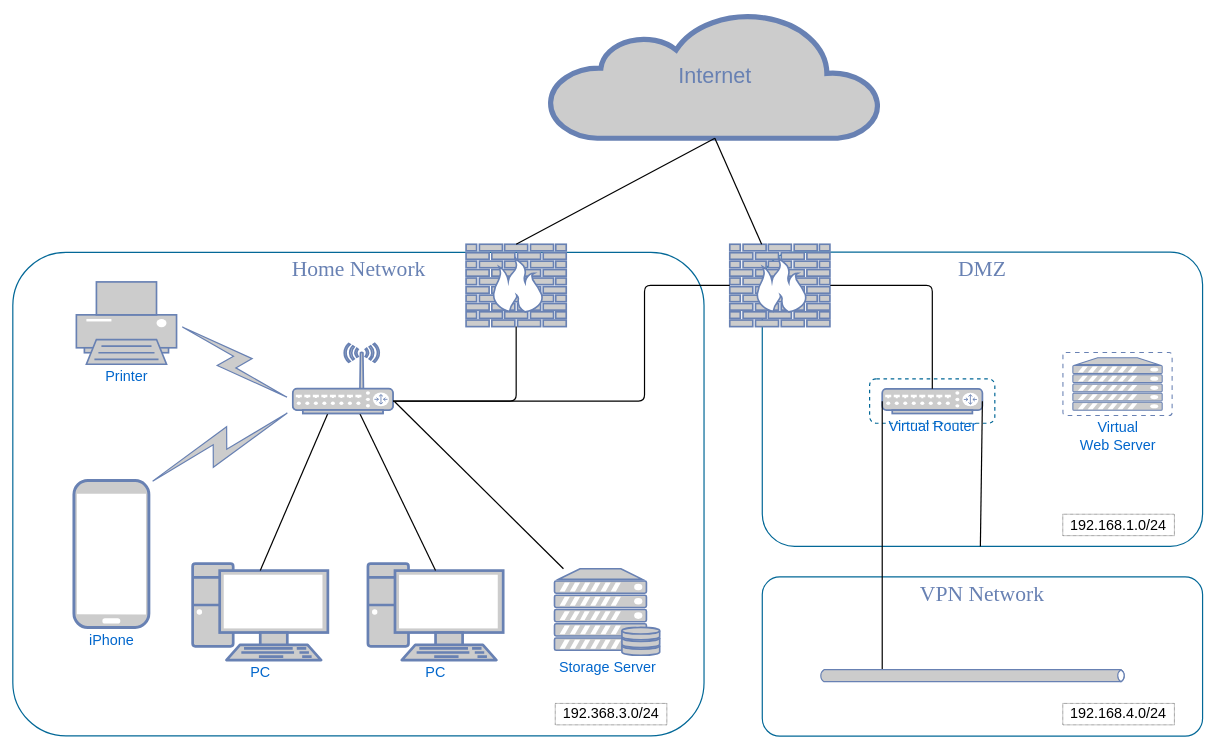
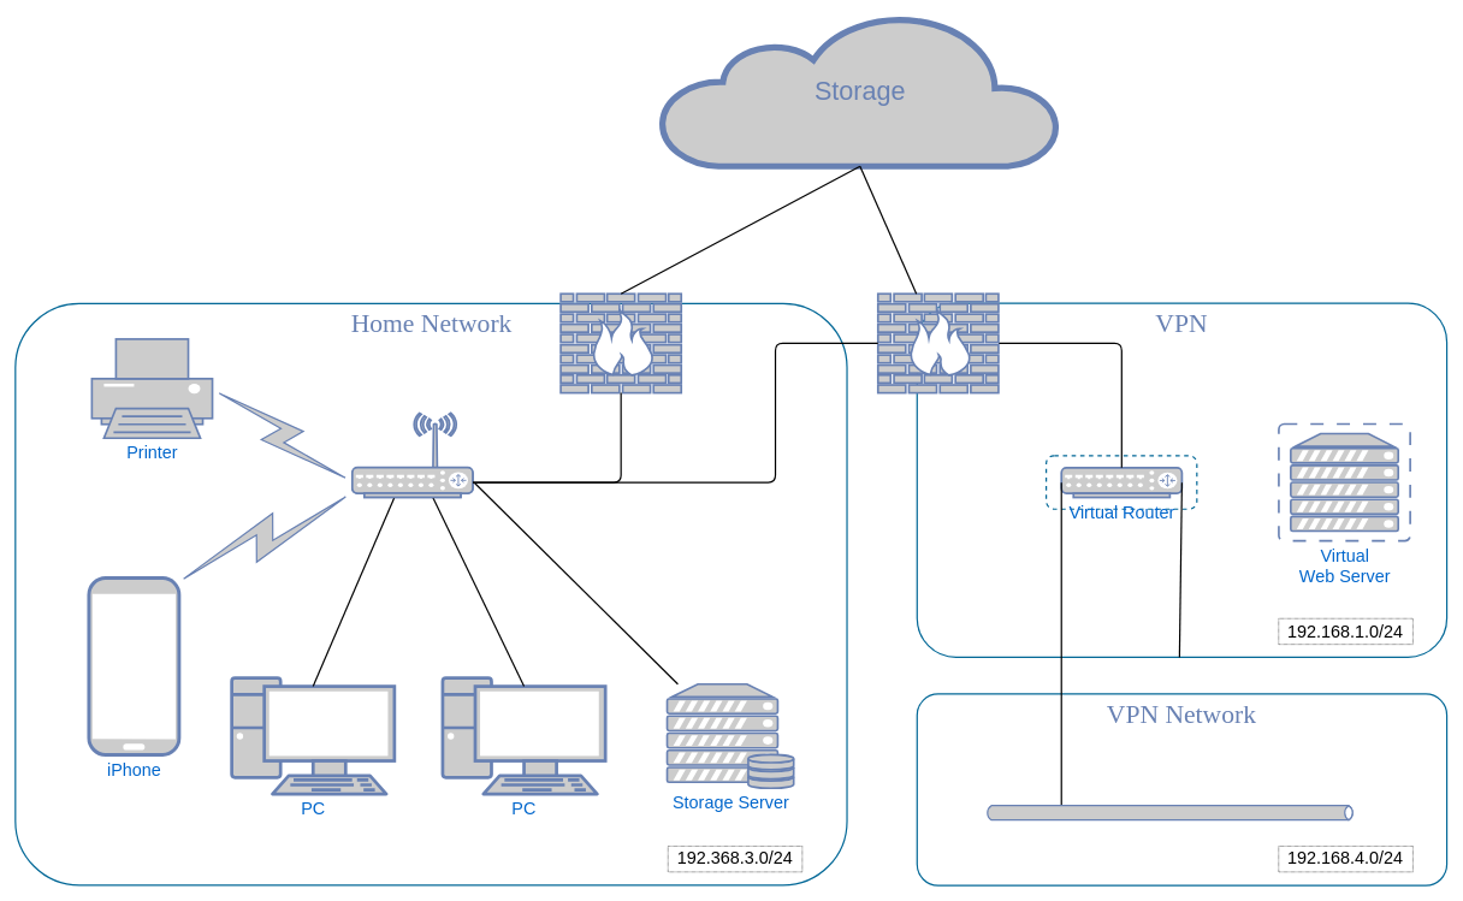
- <mxCell id="16" value="Internet" style="html=1;fillColor=#CCCCCC;strokeColor=#6881B3;gradientColor=none;gradientDirection=north;strokeWidth=2;shape=mxgraph.networks.cloud;fontColor=#6881B3;rounded=0;shadow=0;comic=0;align=center;fontSize=36;" parent="2" vertex="1"><mxGeometry x="895.22" width="550.904" height="210.03" as="geometry" /></mxCell>
+ <mxCell id="16" value="Storage" style="html=1;fillColor=#CCCCCC;strokeColor=#6881B3;gradientColor=none;gradientDirection=north;strokeWidth=2;shape=mxgraph.networks.cloud;fontColor=#6881B3;rounded=0;shadow=0;comic=0;align=center;fontSize=36;" parent="2" vertex="1"><mxGeometry x="895.22" width="550.904" height="210.03" as="geometry" /></mxCell>
- <mxCell id="4" value="&lt;div style=&quot;font-size: 36px;&quot;&gt;DMZ&lt;/div&gt;" style="rounded=1;whiteSpace=wrap;html=1;shadow=0;comic=0;strokeColor=#036897;strokeWidth=2;fillColor=none;fontFamily=Verdana;fontSize=36;fontColor=#6881B3;align=center;arcSize=11;verticalAlign=top;" parent="2" vertex="1"><mxGeometry x="1249.771" y="399.95" width="734.229" height="490.665" as="geometry" /></mxCell>
+ <mxCell id="4" value="&lt;div style=&quot;font-size: 36px;&quot;&gt;VPN&lt;/div&gt;" style="rounded=1;whiteSpace=wrap;html=1;shadow=0;comic=0;strokeColor=#036897;strokeWidth=2;fillColor=none;fontFamily=Verdana;fontSize=36;fontColor=#6881B3;align=center;arcSize=11;verticalAlign=top;" parent="2" vertex="1"><mxGeometry x="1249.771" y="399.95" width="734.229" height="490.665" as="geometry" /></mxCell>
- <mxCell id="20" value="&lt;div style=&quot;font-size: 24px;&quot;&gt;Virtual&lt;/div&gt;&lt;div style=&quot;font-size: 24px;&quot;&gt;Web Server&lt;/div&gt;&lt;div style=&quot;font-size: 24px;&quot;&gt;&lt;br style=&quot;font-size: 24px;&quot;&gt;&lt;/div&gt;" style="fontColor=#0066CC;verticalAlign=top;verticalLabelPosition=bottom;labelPosition=center;align=center;html=1;outlineConnect=0;fillColor=#CCCCCC;strokeColor=#6881B3;gradientColor=none;gradientDirection=north;strokeWidth=2;shape=mxgraph.networks.virtual_server;fontSize=24;" parent="2" vertex="1"><mxGeometry x="1751.119" y="567.238" width="182.082" height="105" as="geometry" /></mxCell>
+ <mxCell id="20" value="&lt;div style=&quot;font-size: 24px;&quot;&gt;Virtual&lt;/div&gt;&lt;div style=&quot;font-size: 24px;&quot;&gt;Web Server&lt;/div&gt;&lt;div style=&quot;font-size: 24px;&quot;&gt;&lt;br style=&quot;font-size: 24px;&quot;&gt;&lt;/div&gt;" style="fontColor=#0066CC;verticalAlign=top;verticalLabelPosition=bottom;labelPosition=center;align=center;html=1;outlineConnect=0;fillColor=#CCCCCC;strokeColor=#6881B3;gradientColor=none;gradientDirection=north;strokeWidth=2;shape=mxgraph.networks.virtual_server;fontSize=24;" parent="2" vertex="1"><mxGeometry x="1751.119" y="567.238" width="182.082" height="162.061" as="geometry" /></mxCell>
